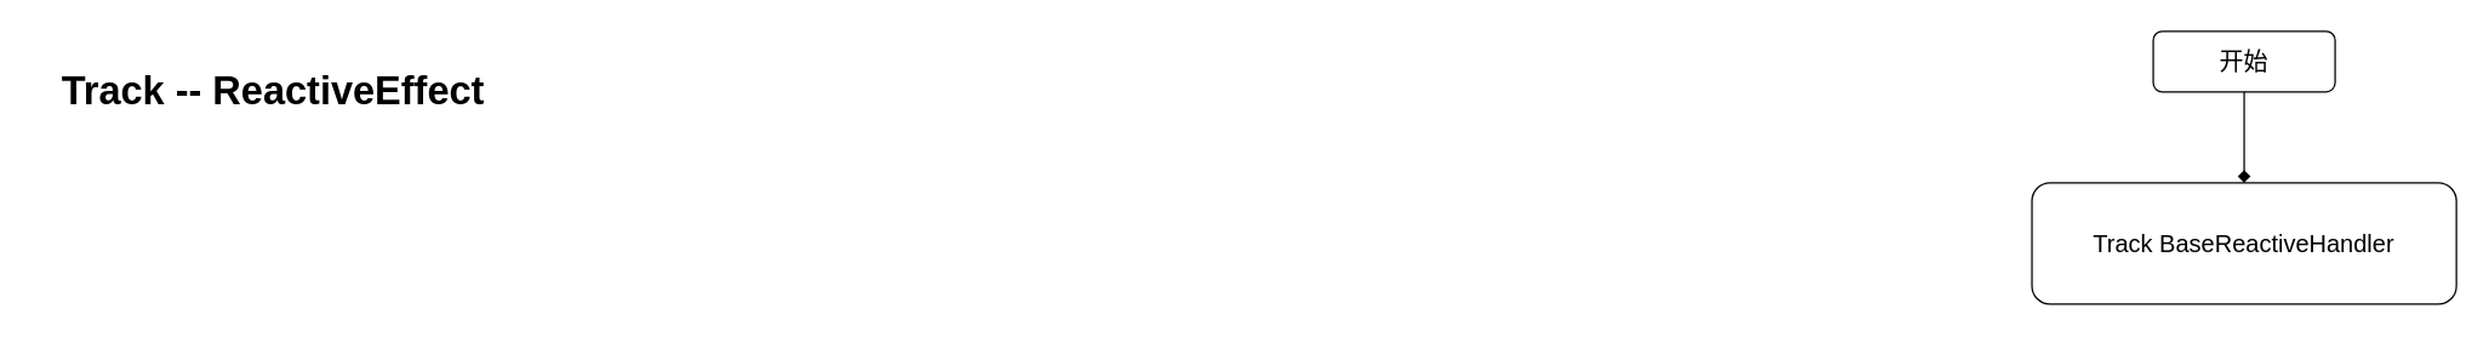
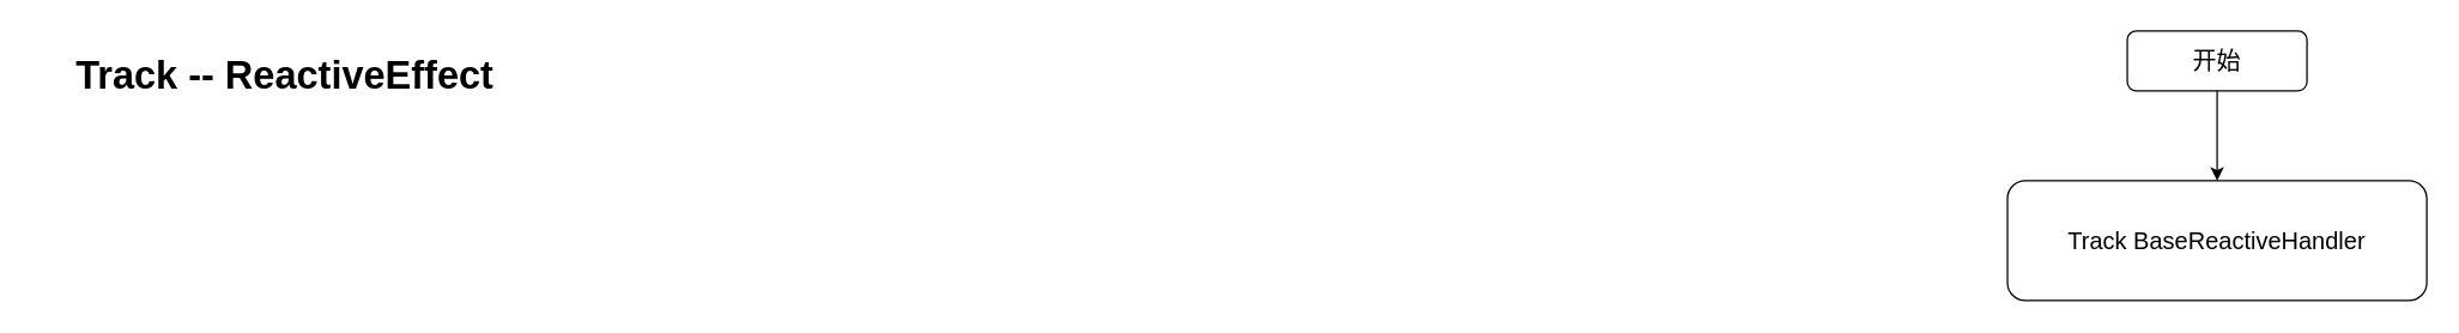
- <mxCell id="2" value="Track -- ReactiveEffect" style="text;html=1;strokeColor=none;fillColor=none;align=center;verticalAlign=middle;whiteSpace=wrap;rounded=0;fontSize=26;fontStyle=1" vertex="1" parent="1"><mxGeometry x="20" y="20" width="320" height="80" as="geometry" /></mxCell>
+ <mxCell id="2" value="Track -- ReactiveEffect" style="text;html=1;strokeColor=none;fillColor=none;align=center;verticalAlign=middle;whiteSpace=wrap;rounded=0;fontSize=26;fontStyle=1" vertex="1" parent="1"><mxGeometry x="30" y="10" width="320" height="80" as="geometry" /></mxCell>
- <mxCell id="5" value="" style="endArrow=diamond;html=1;rounded=0;exitX=0.5;exitY=1;exitDx=0;exitDy=0;" edge="1" parent="1" source="3" target="4"><mxGeometry width="50" height="50" relative="1" as="geometry"><mxPoint x="1300" y="490" as="sourcePoint" /><mxPoint x="1350" y="440" as="targetPoint" /></mxGeometry></mxCell>
+ <mxCell id="5" value="" style="endArrow=classic;html=1;rounded=0;exitX=0.5;exitY=1;exitDx=0;exitDy=0;" edge="1" parent="1" source="3" target="4"><mxGeometry width="50" height="50" relative="1" as="geometry"><mxPoint x="1300" y="490" as="sourcePoint" /><mxPoint x="1350" y="440" as="targetPoint" /></mxGeometry></mxCell>
